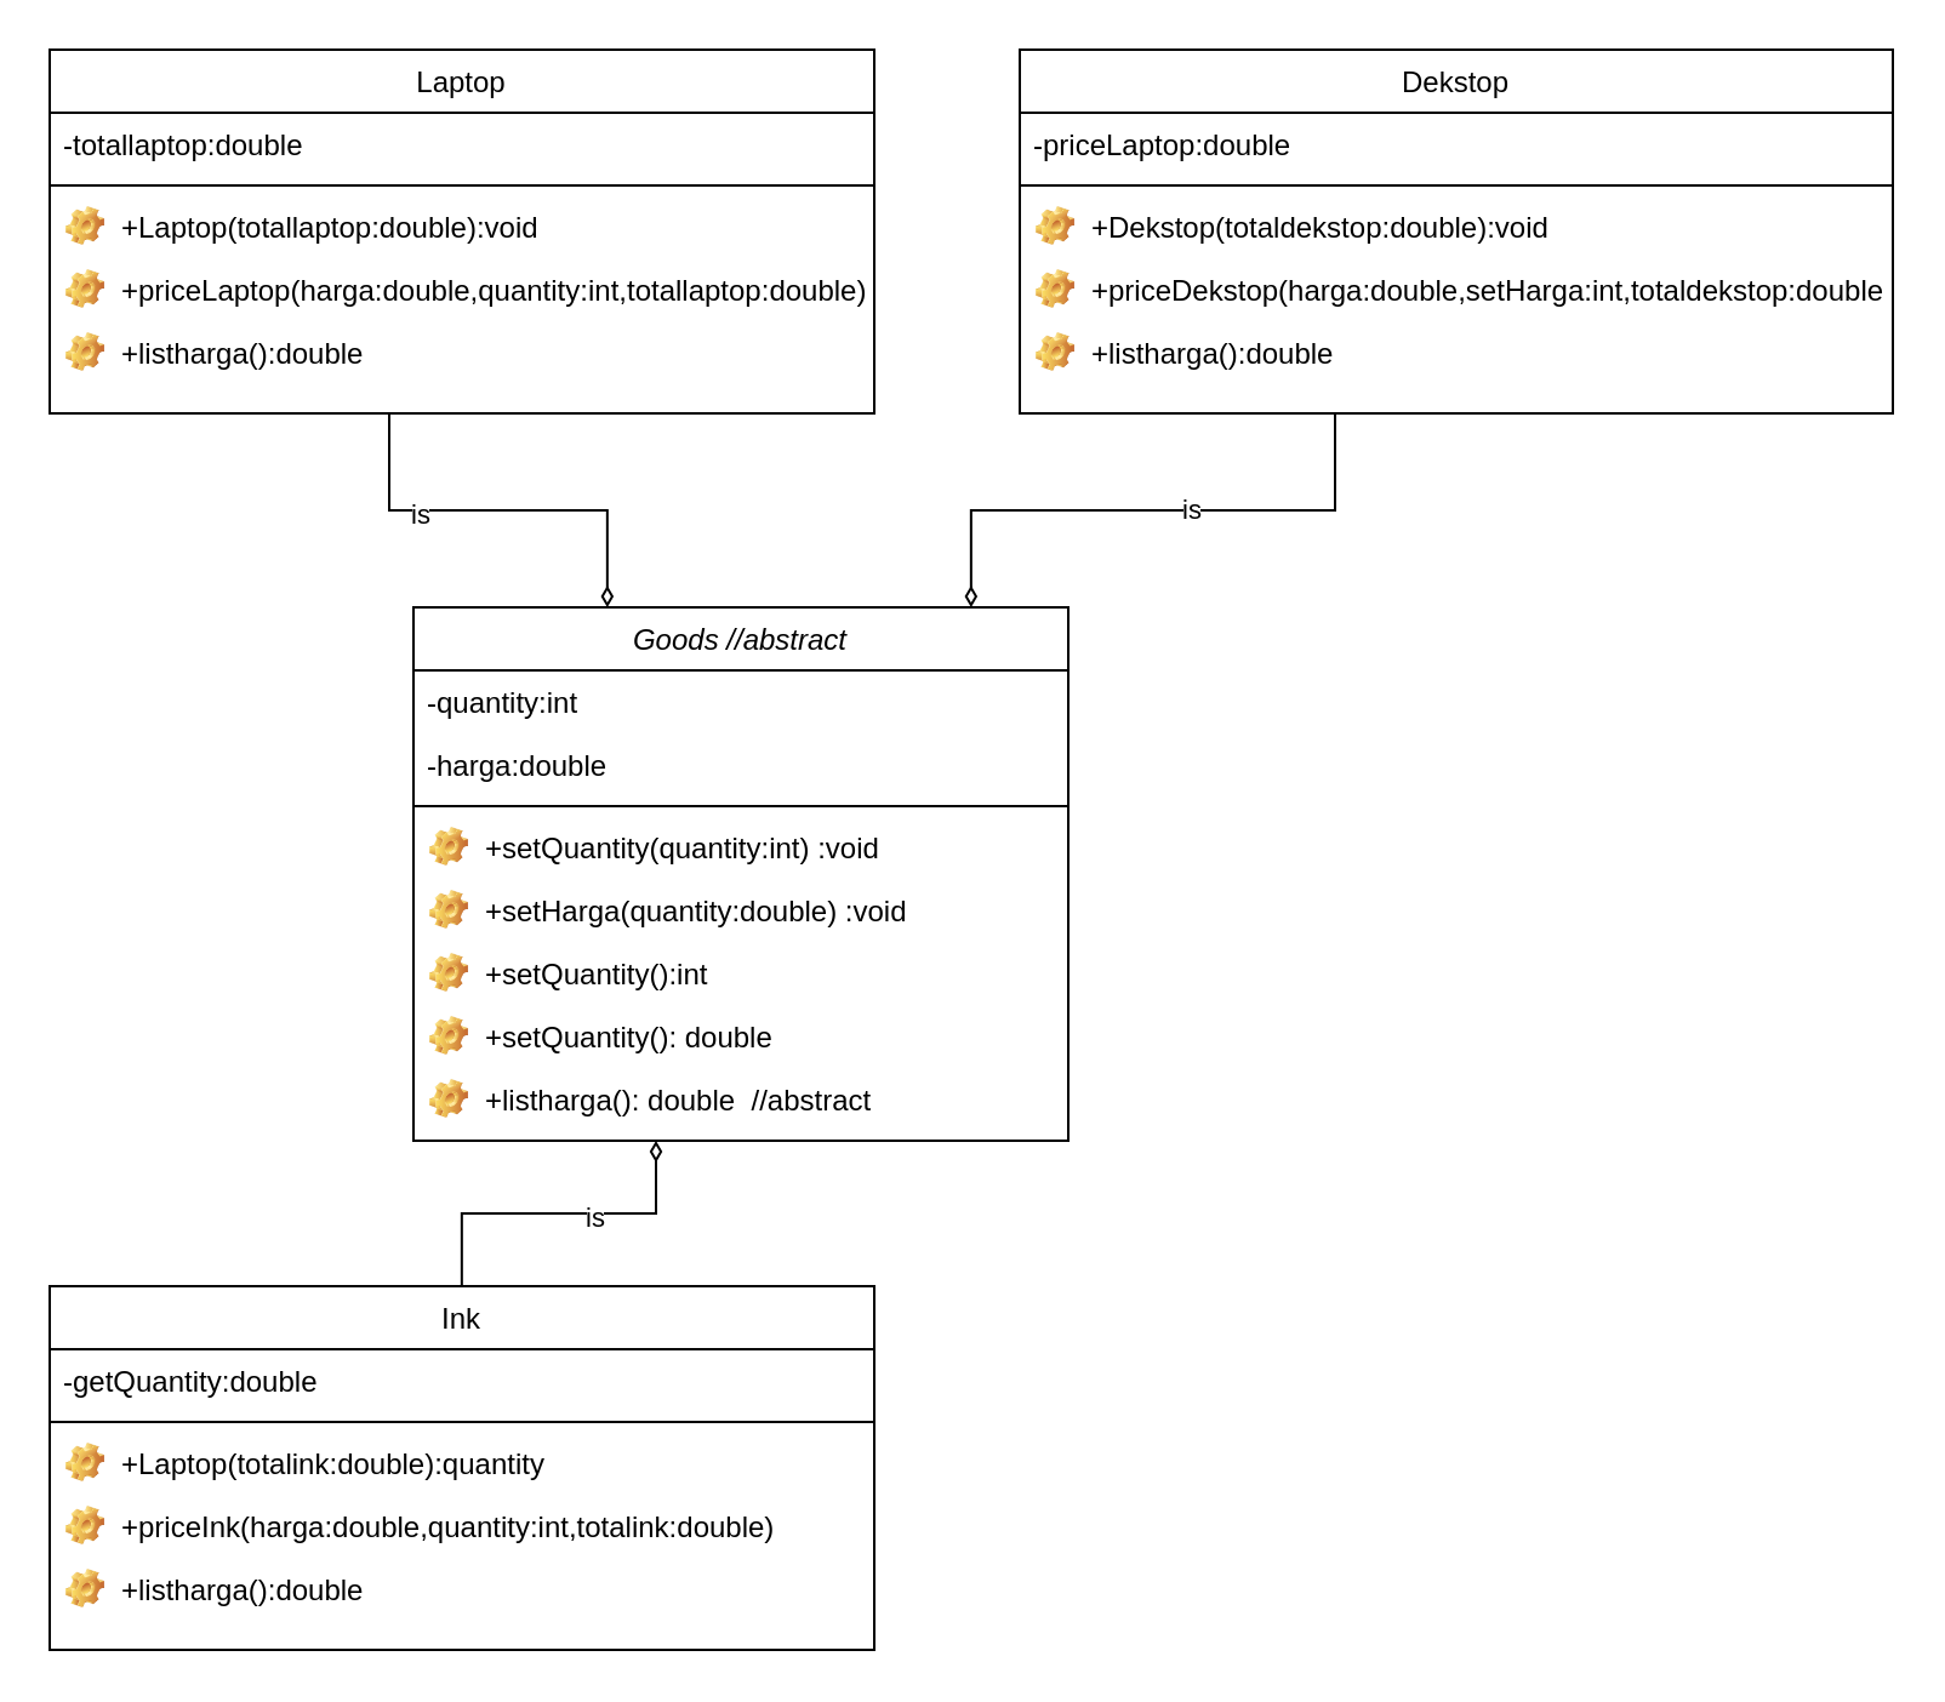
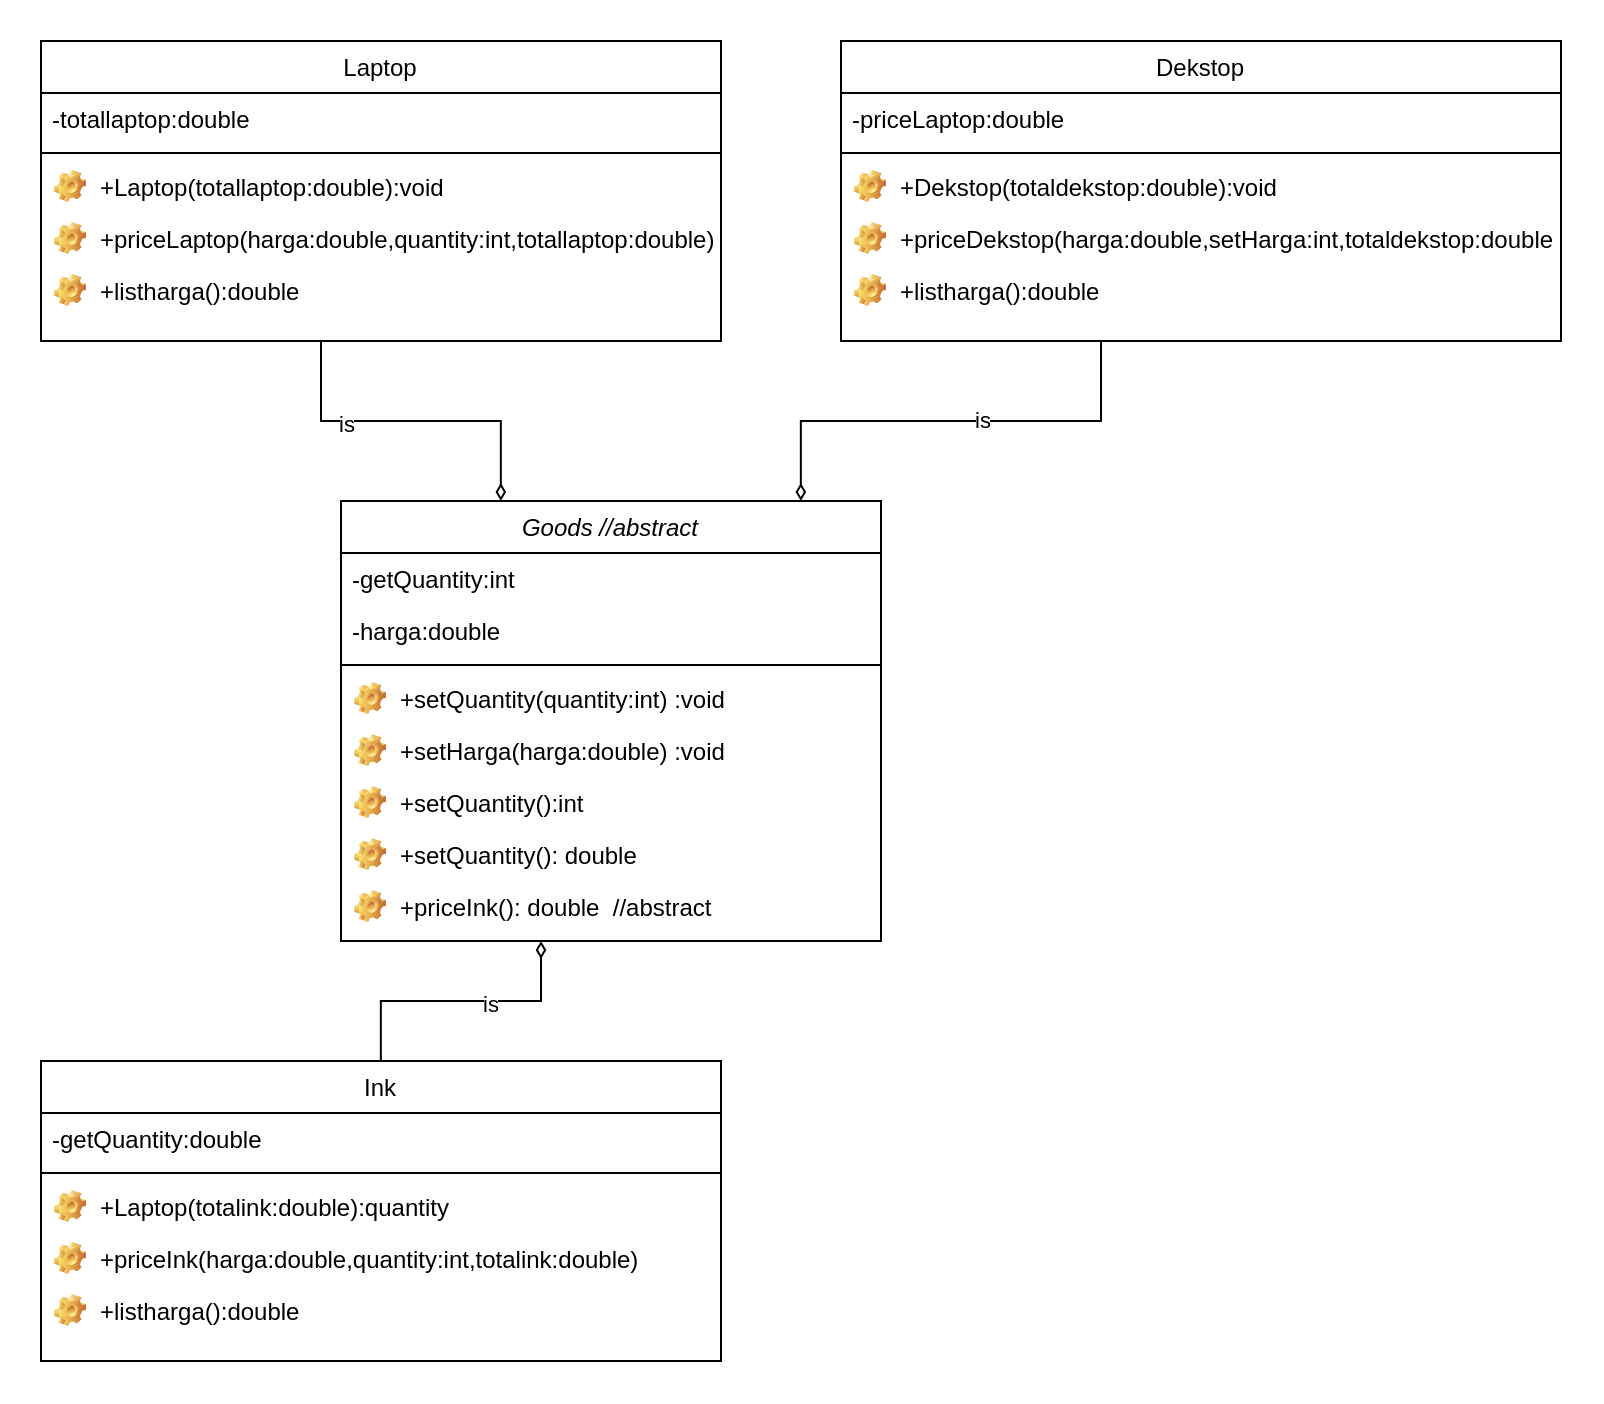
- <mxCell id="3" value="-quantity:int" style="text;align=left;verticalAlign=top;spacingLeft=4;spacingRight=4;overflow=hidden;rotatable=0;points=[[0,0.5],[1,0.5]];portConstraint=eastwest;" parent="2" vertex="1"><mxGeometry y="26" width="270" height="26" as="geometry" /></mxCell>
+ <mxCell id="3" value="-getQuantity:int" style="text;align=left;verticalAlign=top;spacingLeft=4;spacingRight=4;overflow=hidden;rotatable=0;points=[[0,0.5],[1,0.5]];portConstraint=eastwest;" parent="2" vertex="1"><mxGeometry y="26" width="270" height="26" as="geometry" /></mxCell>
- <mxCell id="7" value="+setHarga(quantity:double) :void" style="label;fontStyle=0;strokeColor=none;fillColor=none;align=left;verticalAlign=top;overflow=hidden;spacingLeft=28;spacingRight=4;rotatable=0;points=[[0,0.5],[1,0.5]];portConstraint=eastwest;imageWidth=16;imageHeight=16;image=img/clipart/Gear_128x128.png" vertex="1" parent="2"><mxGeometry y="112" width="270" height="26" as="geometry" /></mxCell>
+ <mxCell id="7" value="+setHarga(harga:double) :void" style="label;fontStyle=0;strokeColor=none;fillColor=none;align=left;verticalAlign=top;overflow=hidden;spacingLeft=28;spacingRight=4;rotatable=0;points=[[0,0.5],[1,0.5]];portConstraint=eastwest;imageWidth=16;imageHeight=16;image=img/clipart/Gear_128x128.png" vertex="1" parent="2"><mxGeometry y="112" width="270" height="26" as="geometry" /></mxCell>
- <mxCell id="10" value="+listharga(): double  //abstract" style="label;fontStyle=0;strokeColor=none;fillColor=none;align=left;verticalAlign=top;overflow=hidden;spacingLeft=28;spacingRight=4;rotatable=0;points=[[0,0.5],[1,0.5]];portConstraint=eastwest;imageWidth=16;imageHeight=16;image=img/clipart/Gear_128x128.png" vertex="1" parent="2"><mxGeometry y="190" width="270" height="26" as="geometry" /></mxCell>
+ <mxCell id="10" value="+priceInk(): double  //abstract" style="label;fontStyle=0;strokeColor=none;fillColor=none;align=left;verticalAlign=top;overflow=hidden;spacingLeft=28;spacingRight=4;rotatable=0;points=[[0,0.5],[1,0.5]];portConstraint=eastwest;imageWidth=16;imageHeight=16;image=img/clipart/Gear_128x128.png" vertex="1" parent="2"><mxGeometry y="190" width="270" height="26" as="geometry" /></mxCell>
